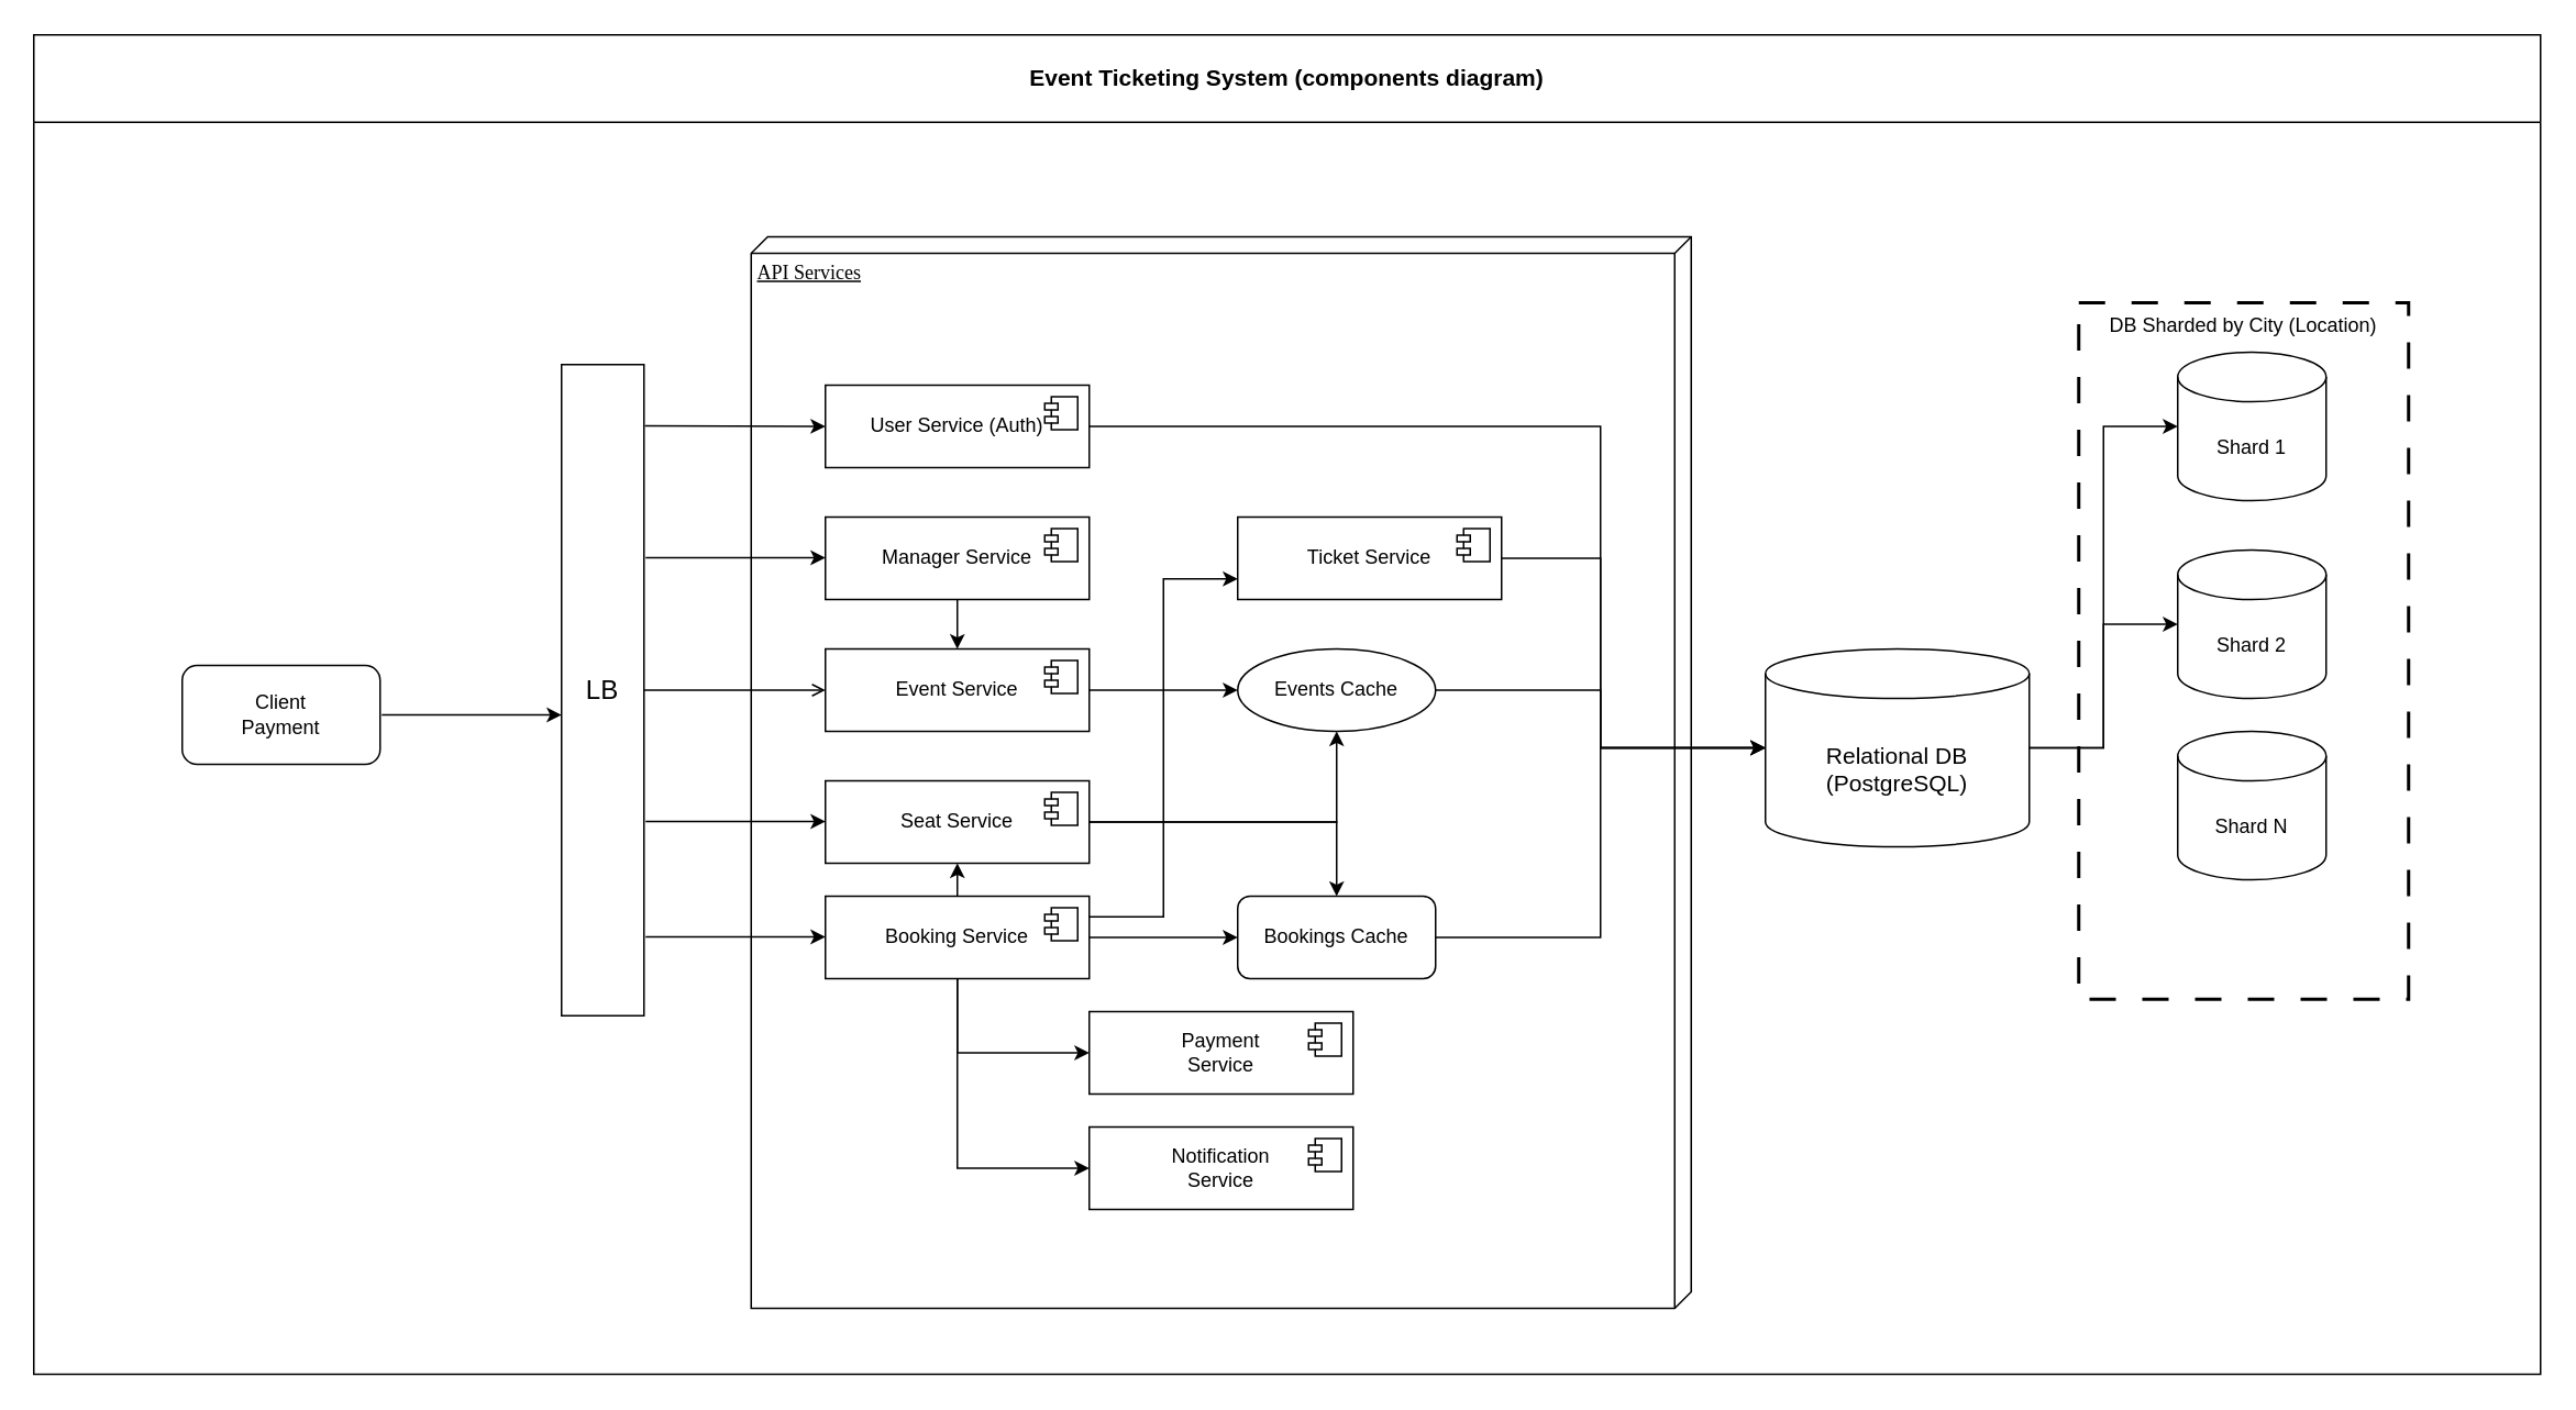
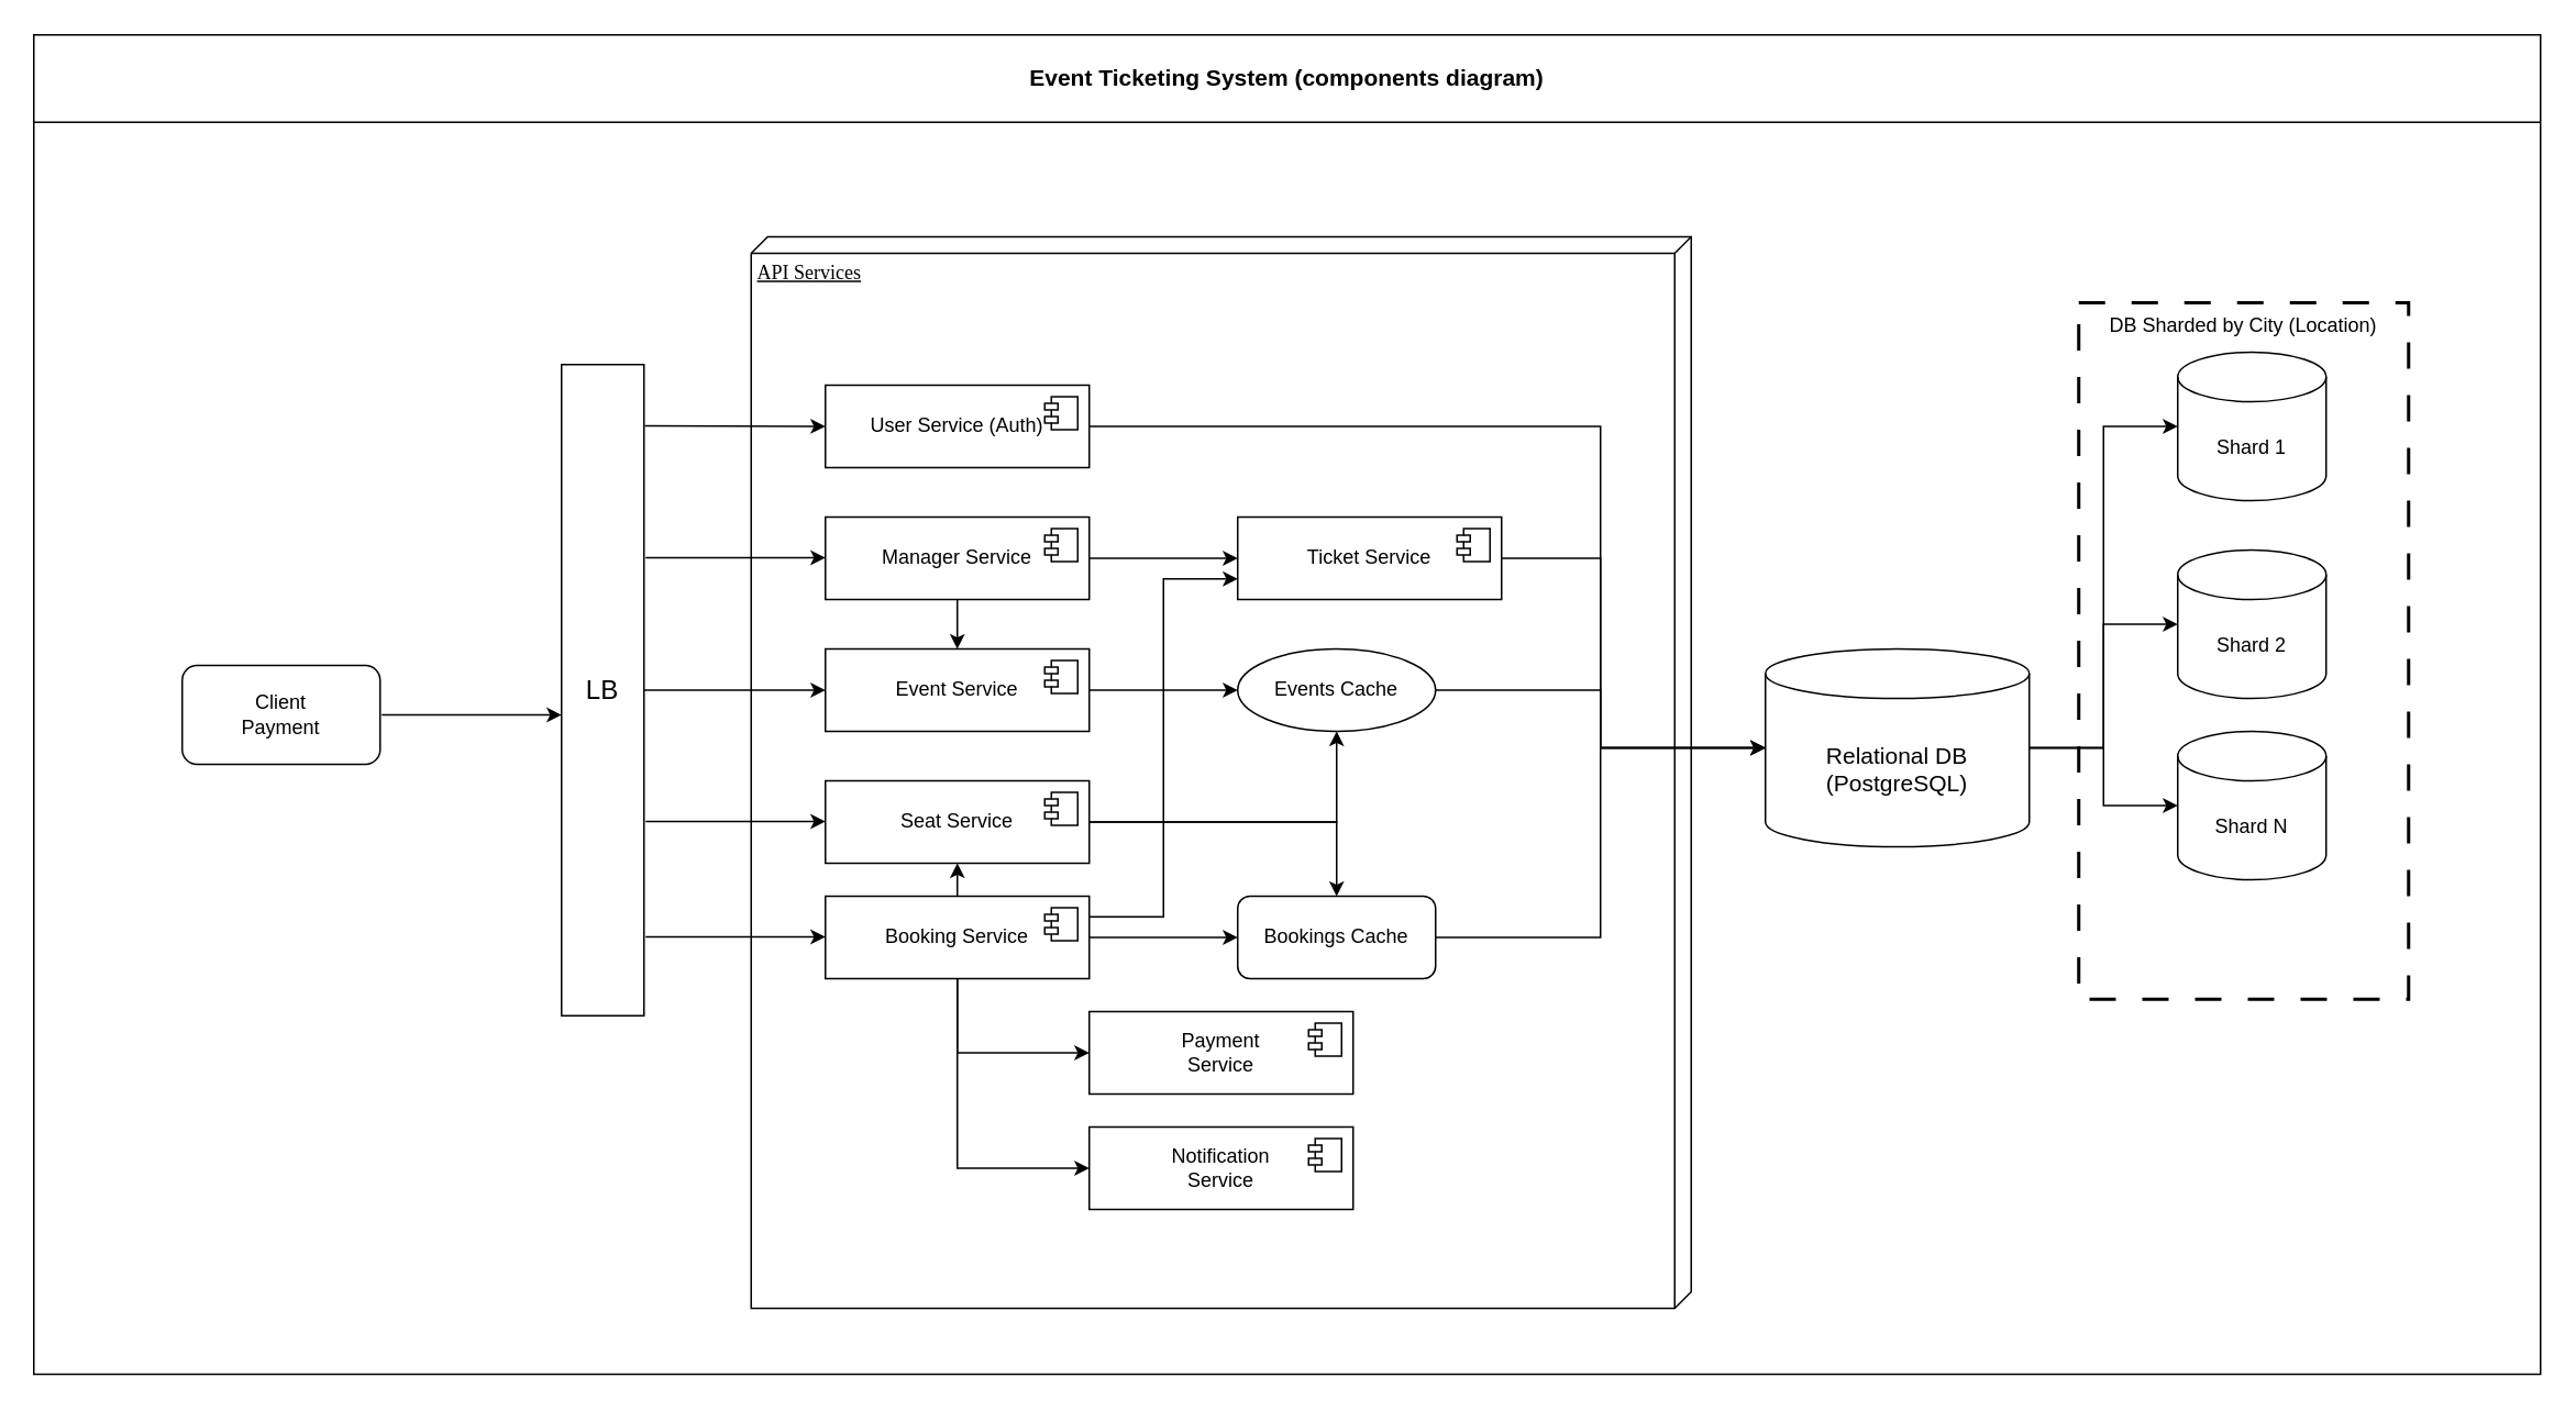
+ <mxCell id="15" style="edgeStyle=orthogonalEdgeStyle;rounded=0;orthogonalLoop=1;jettySize=auto;html=1;entryX=0;entryY=0.5;entryDx=0;entryDy=0;" edge="1" parent="1" source="16" target="36"><mxGeometry relative="1" as="geometry" /></mxCell>
- <mxCell id="29" style="edgeStyle=orthogonalEdgeStyle;rounded=0;orthogonalLoop=1;jettySize=auto;html=1;entryX=0;entryY=0.5;entryDx=0;entryDy=0;endArrow=open;" edge="1" parent="1" source="30" target="5"><mxGeometry relative="1" as="geometry" /></mxCell>
+ <mxCell id="29" style="edgeStyle=orthogonalEdgeStyle;rounded=0;orthogonalLoop=1;jettySize=auto;html=1;entryX=0;entryY=0.5;entryDx=0;entryDy=0;" edge="1" parent="1" source="30" target="5"><mxGeometry relative="1" as="geometry" /></mxCell>
+ <mxCell id="40" style="edgeStyle=orthogonalEdgeStyle;rounded=0;orthogonalLoop=1;jettySize=auto;html=1;entryX=0;entryY=0.5;entryDx=0;entryDy=0;entryPerimeter=0;" edge="1" parent="1" source="41" target="44"><mxGeometry relative="1" as="geometry" /></mxCell>
